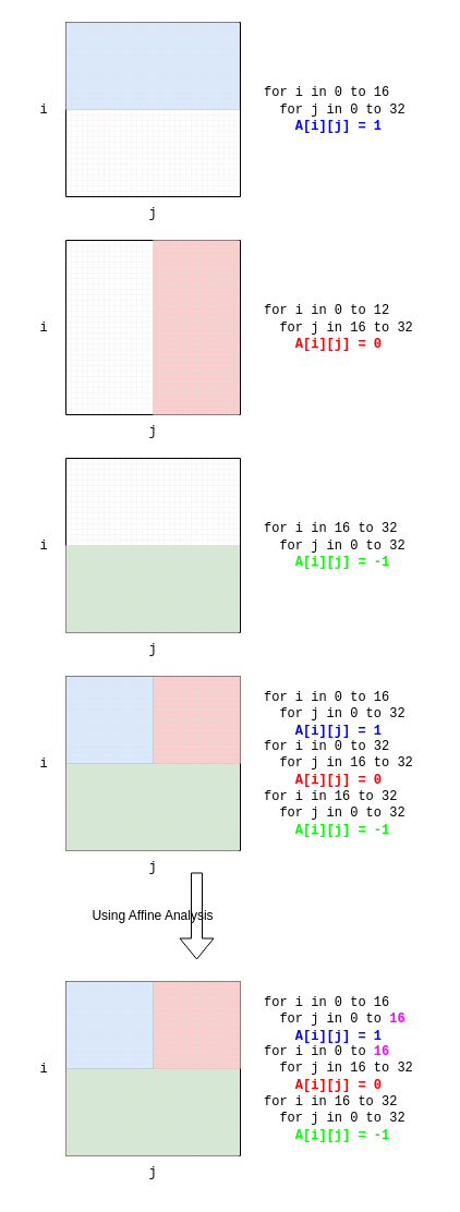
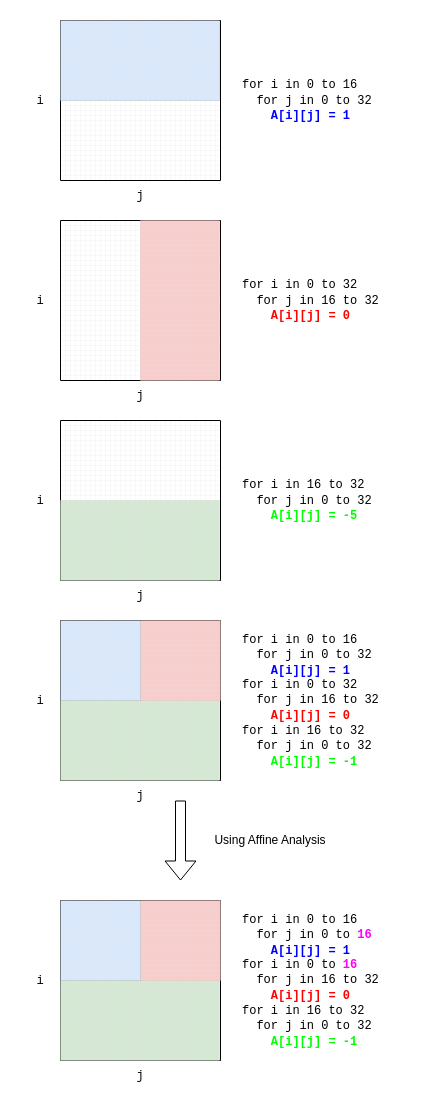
- <mxCell id="6" value="&lt;font face=&quot;Courier New&quot;&gt;for i in 0 to 12&lt;/font&gt;&lt;div&gt;&lt;font face=&quot;Courier New&quot;&gt;&amp;nbsp; for j in 16 to 32&lt;/font&gt;&lt;/div&gt;&lt;div&gt;&lt;font face=&quot;Courier New&quot;&gt;&amp;nbsp; &amp;nbsp; &lt;font style=&quot;color: rgb(255, 0, 0);&quot;&gt;&lt;b style=&quot;&quot;&gt;A[i][j] = 0&lt;/b&gt;&lt;/font&gt;&lt;/font&gt;&lt;/div&gt;" style="text;html=1;align=left;verticalAlign=middle;whiteSpace=wrap;rounded=0;" vertex="1" parent="1"><mxGeometry x="240" y="220" width="160" height="160" as="geometry" /></mxCell>
+ <mxCell id="6" value="&lt;font face=&quot;Courier New&quot;&gt;for i in 0 to 32&lt;/font&gt;&lt;div&gt;&lt;font face=&quot;Courier New&quot;&gt;&amp;nbsp; for j in 16 to 32&lt;/font&gt;&lt;/div&gt;&lt;div&gt;&lt;font face=&quot;Courier New&quot;&gt;&amp;nbsp; &amp;nbsp; &lt;font style=&quot;color: rgb(255, 0, 0);&quot;&gt;&lt;b style=&quot;&quot;&gt;A[i][j] = 0&lt;/b&gt;&lt;/font&gt;&lt;/font&gt;&lt;/div&gt;" style="text;html=1;align=left;verticalAlign=middle;whiteSpace=wrap;rounded=0;" vertex="1" parent="1"><mxGeometry x="240" y="220" width="160" height="160" as="geometry" /></mxCell>
- <mxCell id="13" value="&lt;font face=&quot;Courier New&quot;&gt;for i in 16 to 32&lt;/font&gt;&lt;div&gt;&lt;font face=&quot;Courier New&quot;&gt;&amp;nbsp; for j in 0 to 32&lt;/font&gt;&lt;/div&gt;&lt;div&gt;&lt;font face=&quot;Courier New&quot;&gt;&amp;nbsp; &amp;nbsp; &lt;font style=&quot;color: rgb(0, 255, 0);&quot;&gt;&lt;b style=&quot;&quot;&gt;A[i][j] = -1&lt;/b&gt;&lt;/font&gt;&lt;/font&gt;&lt;/div&gt;" style="text;html=1;align=left;verticalAlign=middle;whiteSpace=wrap;rounded=0;" vertex="1" parent="1"><mxGeometry x="240" y="420" width="160" height="160" as="geometry" /></mxCell>
+ <mxCell id="13" value="&lt;font face=&quot;Courier New&quot;&gt;for i in 16 to 32&lt;/font&gt;&lt;div&gt;&lt;font face=&quot;Courier New&quot;&gt;&amp;nbsp; for j in 0 to 32&lt;/font&gt;&lt;/div&gt;&lt;div&gt;&lt;font face=&quot;Courier New&quot;&gt;&amp;nbsp; &amp;nbsp; &lt;font style=&quot;color: rgb(0, 255, 0);&quot;&gt;&lt;b style=&quot;&quot;&gt;A[i][j] = -5&lt;/b&gt;&lt;/font&gt;&lt;/font&gt;&lt;/div&gt;" style="text;html=1;align=left;verticalAlign=middle;whiteSpace=wrap;rounded=0;" vertex="1" parent="1"><mxGeometry x="240" y="420" width="160" height="160" as="geometry" /></mxCell>
- <mxCell id="25" value="Using Affine Analysis" style="text;html=1;align=center;verticalAlign=middle;whiteSpace=wrap;rounded=0;" vertex="1" parent="1"><mxGeometry x="70" y="820" width="140" height="40" as="geometry" /></mxCell>
+ <mxCell id="25" value="Using Affine Analysis" style="text;html=1;align=center;verticalAlign=middle;whiteSpace=wrap;rounded=0;" vertex="1" parent="1"><mxGeometry x="200" y="820" width="140" height="40" as="geometry" /></mxCell>
